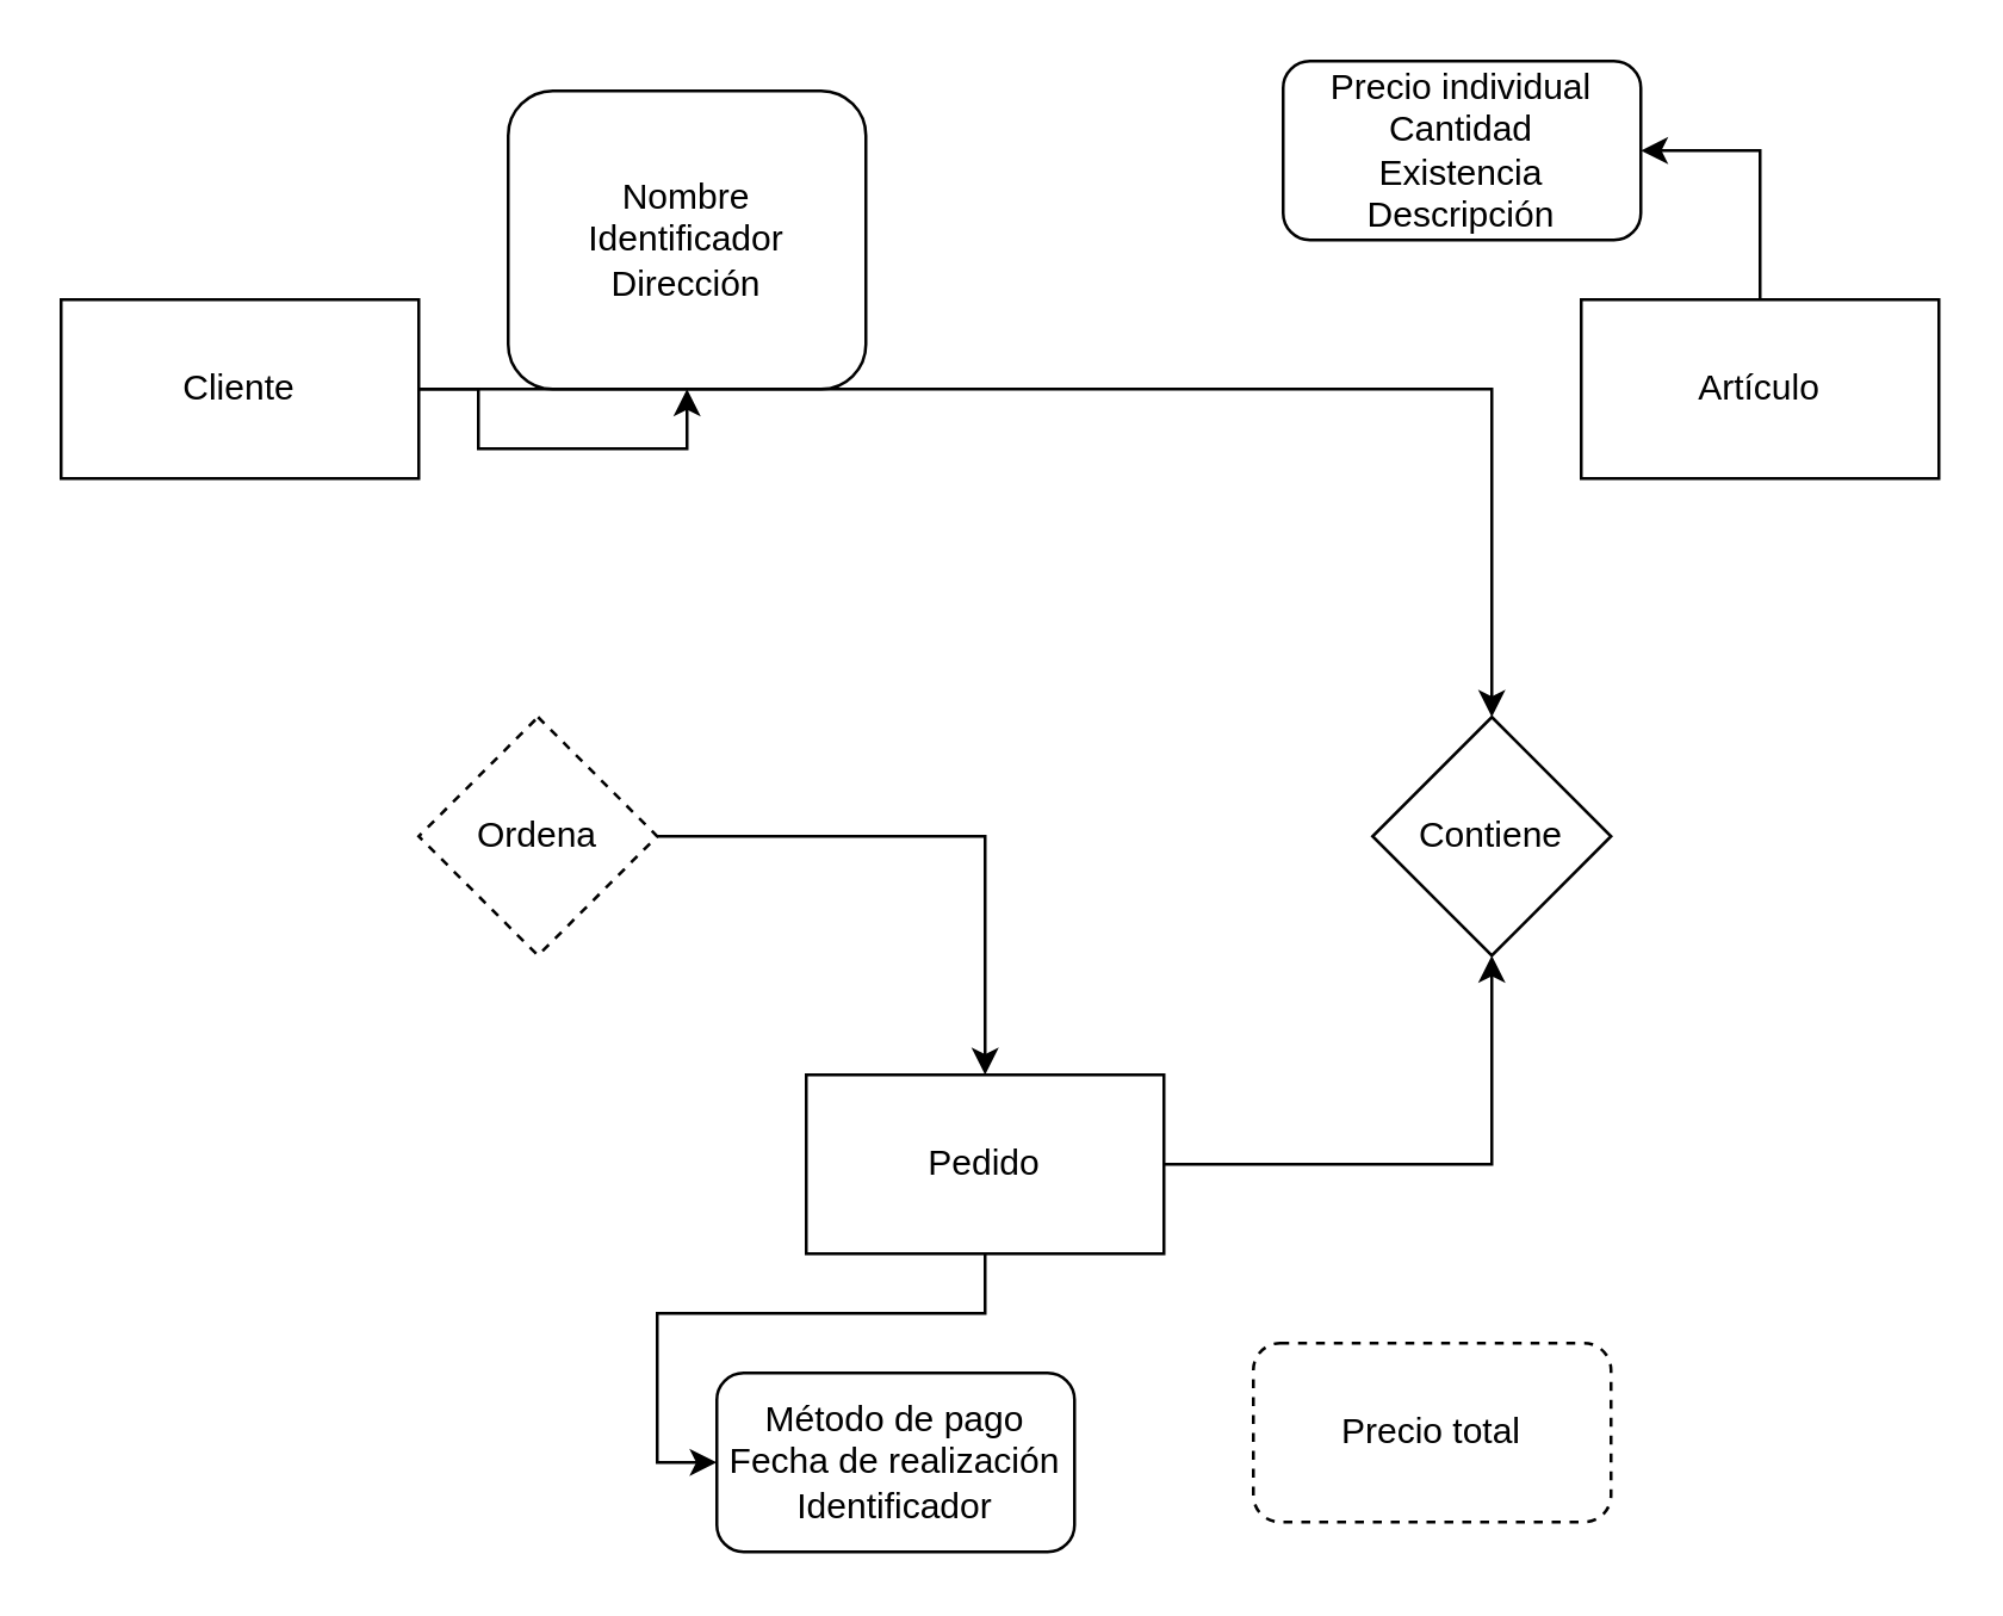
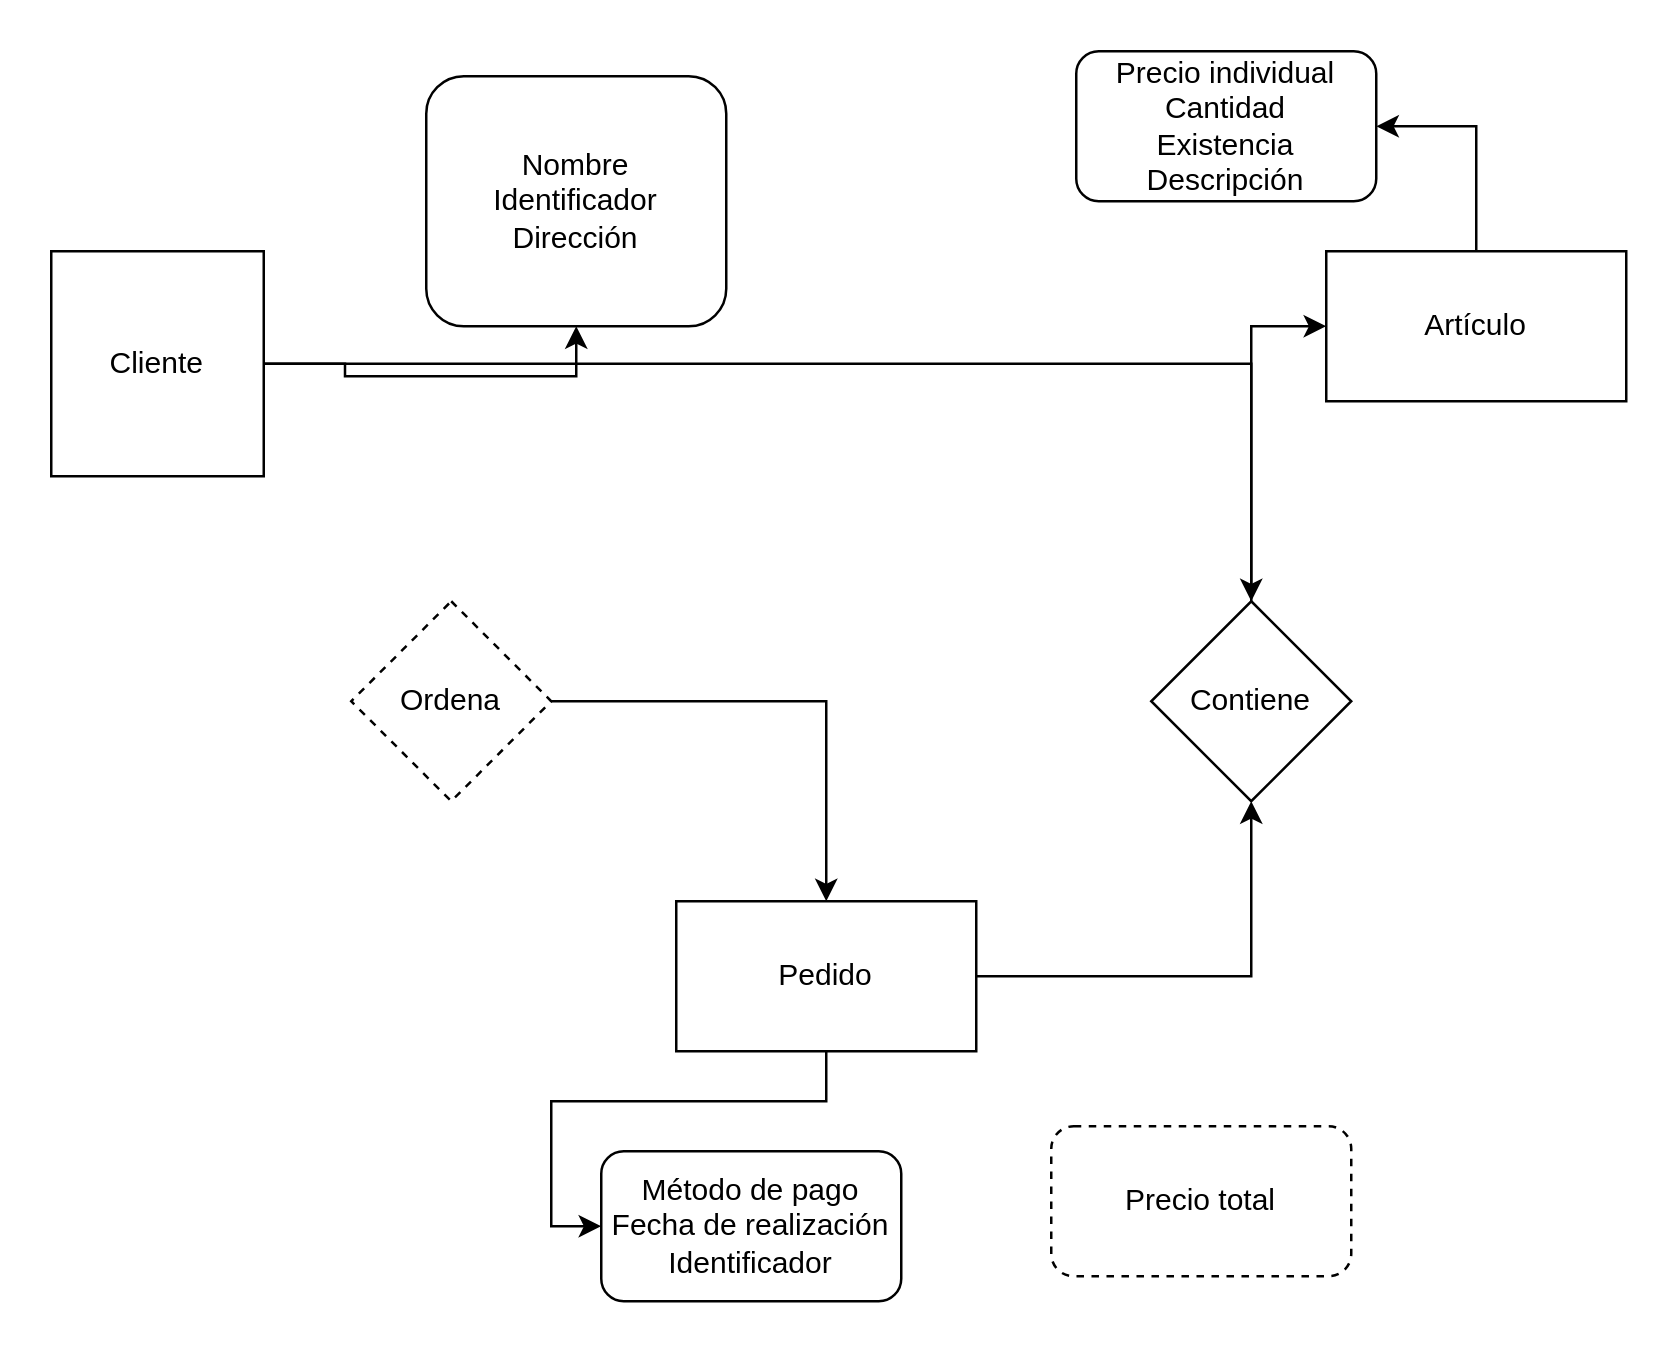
- <mxCell id="4" value="Cliente" style="rounded=0;whiteSpace=wrap;html=1;" vertex="1" parent="1"><mxGeometry x="20" y="100" width="120" height="60" as="geometry" /></mxCell>
+ <mxCell id="4" value="Cliente" style="rounded=0;whiteSpace=wrap;html=1;" vertex="1" parent="1"><mxGeometry x="20" y="100" width="85" height="90" as="geometry" /></mxCell>
+ <mxCell id="12" style="edgeStyle=orthogonalEdgeStyle;rounded=0;orthogonalLoop=1;jettySize=auto;html=1;entryX=0;entryY=0.5;entryDx=0;entryDy=0;" edge="1" parent="1" source="13" target="9"><mxGeometry relative="1" as="geometry" /></mxCell>
